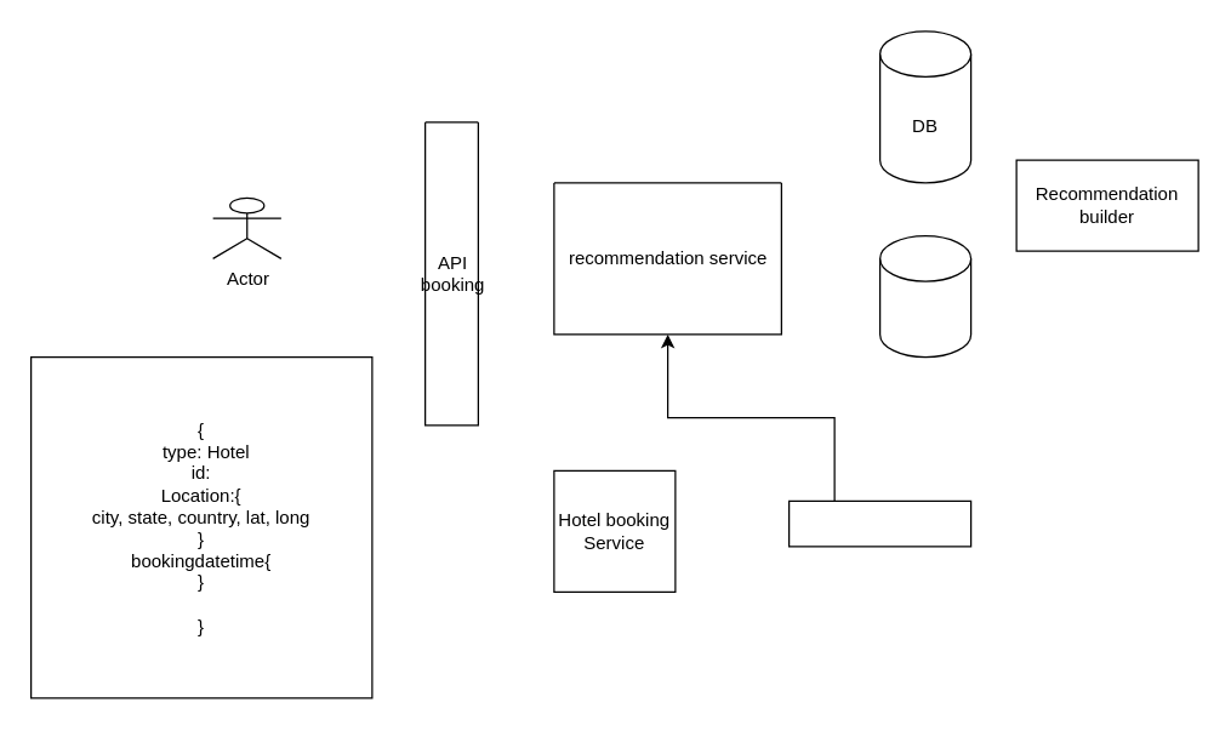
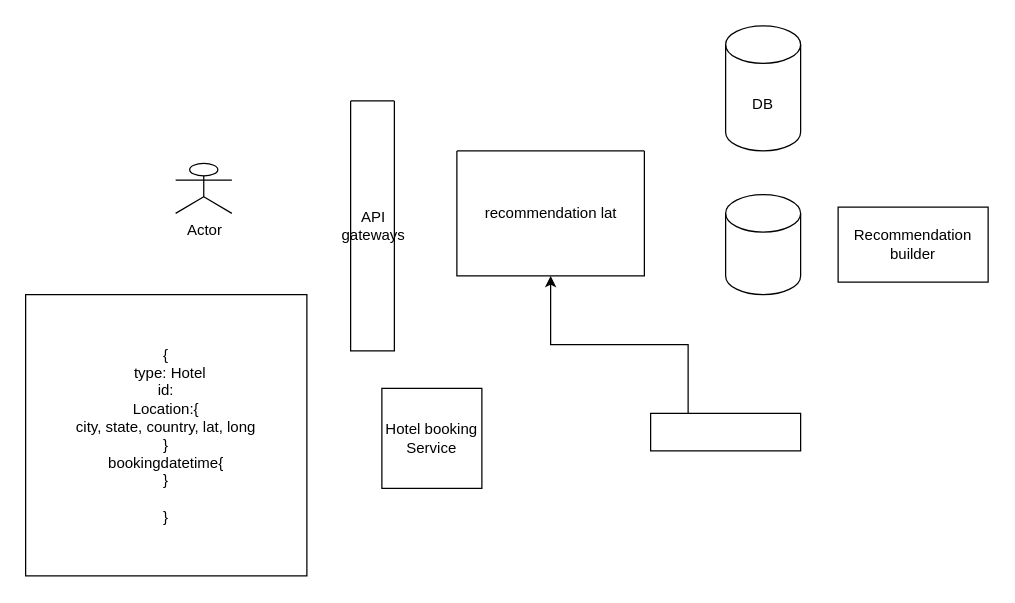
- <mxCell id="13" value="Recommendation builder" style="rounded=0;whiteSpace=wrap;html=1;" vertex="1" parent="1"><mxGeometry x="670" y="105" width="120" height="60" as="geometry" /></mxCell>
+ <mxCell id="13" value="Recommendation builder" style="rounded=0;whiteSpace=wrap;html=1;" vertex="1" parent="1"><mxGeometry x="670" y="165" width="120" height="60" as="geometry" /></mxCell>
- <mxCell id="4" value="recommendation service" style="text;html=1;align=center;verticalAlign=middle;resizable=0;points=[];autosize=1;strokeColor=none;" vertex="1" parent="3"><mxGeometry y="40" width="150" height="20" as="geometry" /></mxCell>
+ <mxCell id="4" value="recommendation lat" style="text;html=1;align=center;verticalAlign=middle;resizable=0;points=[];autosize=1;strokeColor=none;" vertex="1" parent="3"><mxGeometry y="40" width="150" height="20" as="geometry" /></mxCell>
- <mxCell id="6" value="API &lt;br&gt;booking" style="text;html=1;align=center;verticalAlign=middle;resizable=0;points=[];autosize=1;strokeColor=none;" vertex="1" parent="5"><mxGeometry x="-17.5" y="85" width="70" height="30" as="geometry" /></mxCell>
+ <mxCell id="6" value="API &lt;br&gt;gateways" style="text;html=1;align=center;verticalAlign=middle;resizable=0;points=[];autosize=1;strokeColor=none;" vertex="1" parent="5"><mxGeometry x="-17.5" y="85" width="70" height="30" as="geometry" /></mxCell>
- <mxCell id="9" value="Hotel booking&lt;br&gt;Service" style="whiteSpace=wrap;html=1;aspect=fixed;" vertex="1" parent="1"><mxGeometry x="365" y="310" width="80" height="80" as="geometry" /></mxCell>
+ <mxCell id="9" value="Hotel booking&lt;br&gt;Service" style="whiteSpace=wrap;html=1;aspect=fixed;" vertex="1" parent="1"><mxGeometry x="305" y="310" width="80" height="80" as="geometry" /></mxCell>
